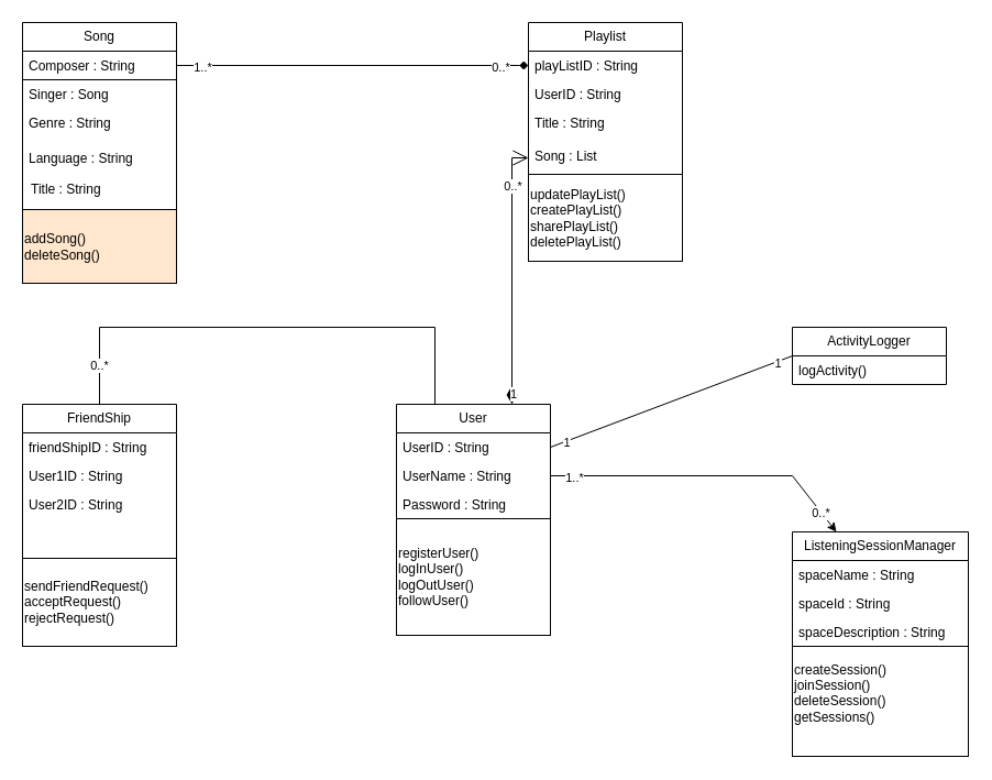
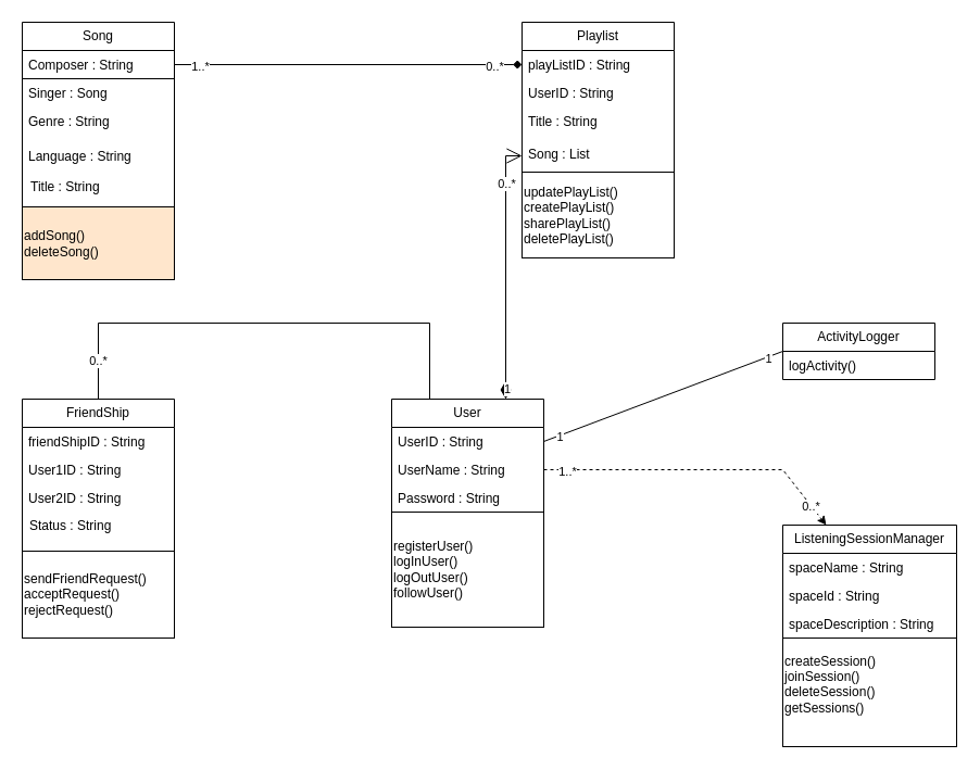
- <mxCell id="41" style="edgeStyle=none;rounded=0;orthogonalLoop=1;jettySize=auto;html=1;exitX=1;exitY=0.5;exitDx=0;exitDy=0;entryX=0.25;entryY=0;entryDx=0;entryDy=0;" edge="1" parent="1" source="10" target="26"><mxGeometry relative="1" as="geometry"><mxPoint x="590" y="436.5" as="sourcePoint" /><mxPoint x="910" y="436.5" as="targetPoint" /><Array as="points"><mxPoint x="720" y="432" /></Array></mxGeometry></mxCell>
+ <mxCell id="41" style="edgeStyle=none;rounded=0;orthogonalLoop=1;jettySize=auto;html=1;exitX=1;exitY=0.5;exitDx=0;exitDy=0;entryX=0.25;entryY=0;entryDx=0;entryDy=0;dashed=1;" edge="1" parent="1" source="10" target="26"><mxGeometry relative="1" as="geometry"><mxPoint x="590" y="436.5" as="sourcePoint" /><mxPoint x="910" y="436.5" as="targetPoint" /><Array as="points"><mxPoint x="720" y="432" /></Array></mxGeometry></mxCell>
+ <mxCell id="21" value="Status : String" style="text;strokeColor=none;fillColor=none;align=left;verticalAlign=top;spacingLeft=4;spacingRight=4;overflow=hidden;rotatable=0;points=[[0,0.5],[1,0.5]];portConstraint=eastwest;whiteSpace=wrap;html=1;" parent="1" vertex="1"><mxGeometry x="21" y="470" width="140" height="26" as="geometry" /></mxCell>
